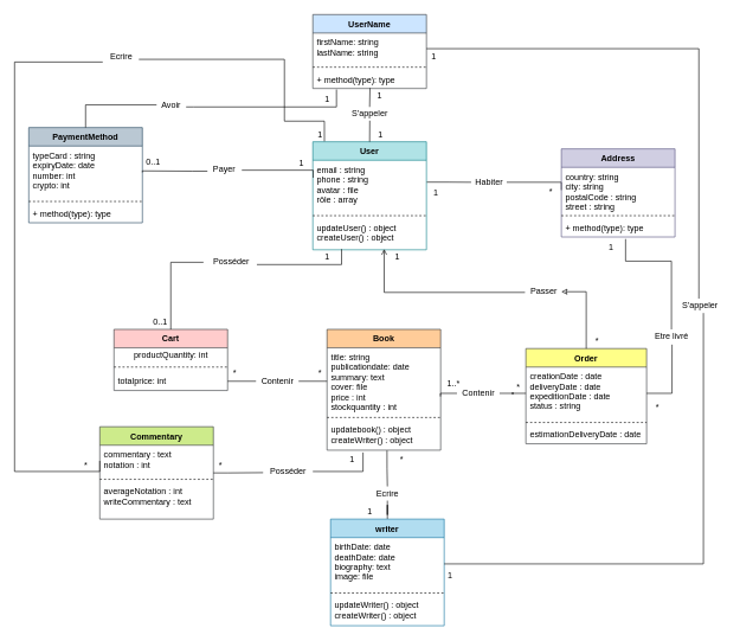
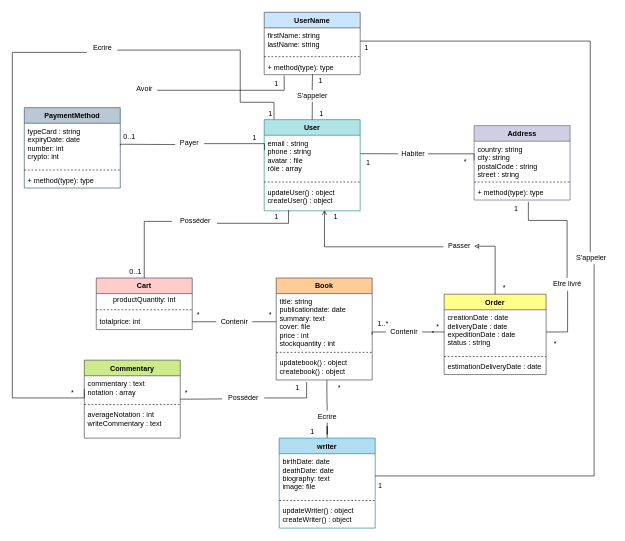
- <mxCell id="89" value="" style="edgeStyle=orthogonalEdgeStyle;rounded=0;orthogonalLoop=1;jettySize=auto;html=1;exitX=0.5;exitY=0;exitDx=0;exitDy=0;entryX=0;entryY=0.5;entryDx=0;entryDy=0;endArrow=none;endFill=0;" edge="1" parent="1" source="2" target="88"><mxGeometry relative="1" as="geometry"><mxPoint x="40" y="266" as="sourcePoint" /><mxPoint x="440" y="68" as="targetPoint" /></mxGeometry></mxCell>
- <mxCell id="21" value="updatebook() : object&#10;createWriter() : object" style="text;strokeColor=none;fillColor=none;align=left;verticalAlign=top;spacingLeft=4;spacingRight=4;overflow=hidden;rotatable=0;points=[[0,0.5],[1,0.5]];portConstraint=eastwest;" vertex="1" parent="18"><mxGeometry y="128" width="160" height="42" as="geometry" /></mxCell>
+ <mxCell id="21" value="updatebook() : object&#10;createbook() : object" style="text;strokeColor=none;fillColor=none;align=left;verticalAlign=top;spacingLeft=4;spacingRight=4;overflow=hidden;rotatable=0;points=[[0,0.5],[1,0.5]];portConstraint=eastwest;" vertex="1" parent="18"><mxGeometry y="128" width="160" height="42" as="geometry" /></mxCell>
- <mxCell id="80" value="commentary : text&#10;notation : int" style="text;strokeColor=none;fillColor=none;align=left;verticalAlign=top;spacingLeft=4;spacingRight=4;overflow=hidden;rotatable=0;points=[[0,0.5],[1,0.5]];portConstraint=eastwest;" vertex="1" parent="79"><mxGeometry y="26" width="160" height="44" as="geometry" /></mxCell>
+ <mxCell id="80" value="commentary : text&#10;notation : array" style="text;strokeColor=none;fillColor=none;align=left;verticalAlign=top;spacingLeft=4;spacingRight=4;overflow=hidden;rotatable=0;points=[[0,0.5],[1,0.5]];portConstraint=eastwest;" vertex="1" parent="79"><mxGeometry y="26" width="160" height="44" as="geometry" /></mxCell>
